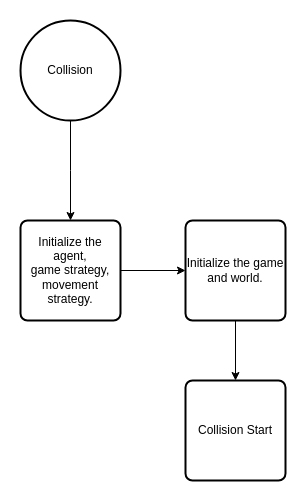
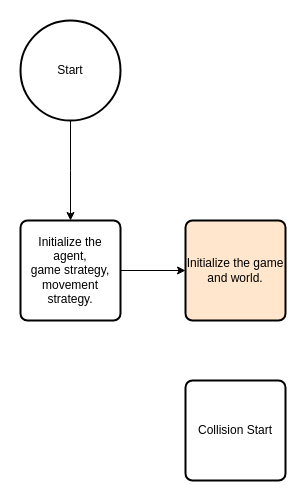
- <mxCell id="3" value="Collision" style="strokeWidth=2;html=1;shape=mxgraph.flowchart.start_2;whiteSpace=wrap;" vertex="1" parent="1"><mxGeometry x="20" y="20" width="100" height="100" as="geometry" /></mxCell>
+ <mxCell id="3" value="Start" style="strokeWidth=2;html=1;shape=mxgraph.flowchart.start_2;whiteSpace=wrap;" vertex="1" parent="1"><mxGeometry x="20" y="20" width="100" height="100" as="geometry" /></mxCell>
- <mxCell id="7" value="Initialize the game and world." style="rounded=1;whiteSpace=wrap;html=1;absoluteArcSize=1;arcSize=14;strokeWidth=2;" vertex="1" parent="1"><mxGeometry x="185" y="220" width="100" height="100" as="geometry" /></mxCell>
+ <mxCell id="7" value="Initialize the game and world." style="rounded=1;whiteSpace=wrap;html=1;absoluteArcSize=1;arcSize=14;strokeWidth=2;fillColor=#ffe6cc;" vertex="1" parent="1"><mxGeometry x="185" y="220" width="100" height="100" as="geometry" /></mxCell>
- <mxCell id="6" value="" style="edgeStyle=orthogonalEdgeStyle;rounded=0;orthogonalLoop=1;jettySize=auto;html=1;" edge="1" parent="1" source="7" target="8"><mxGeometry relative="1" as="geometry" /></mxCell>
